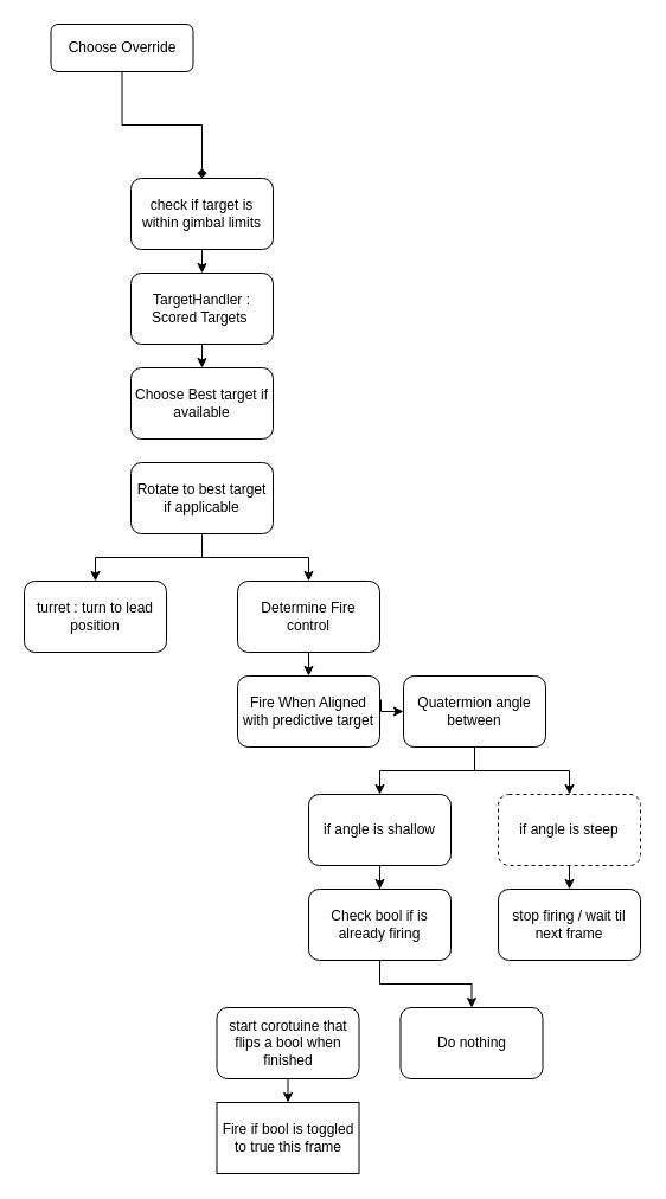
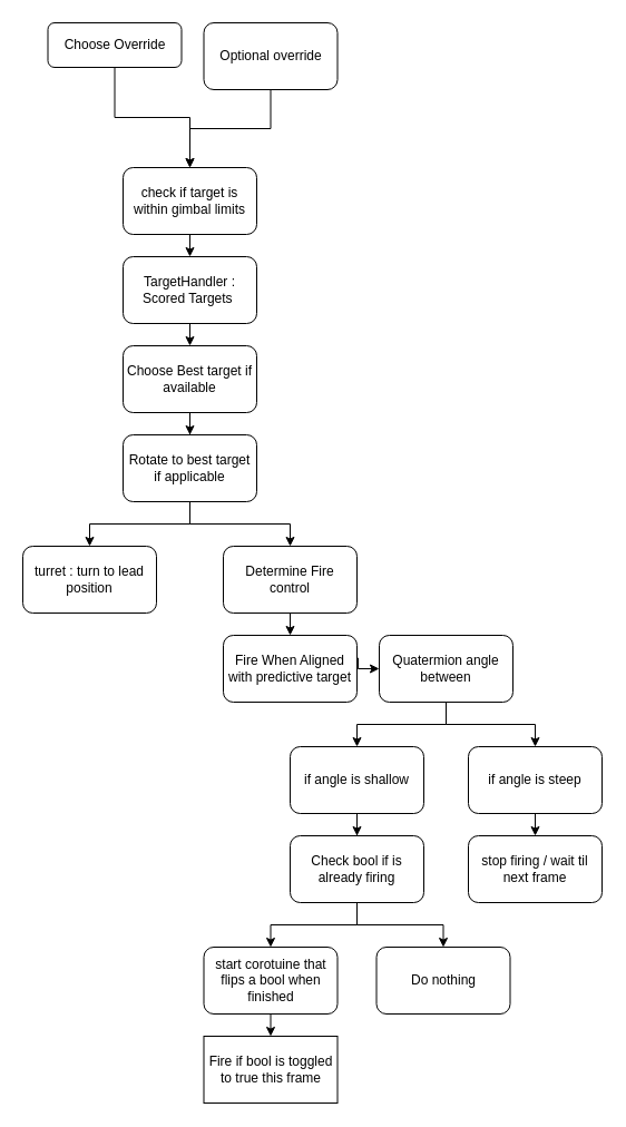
+ <mxCell id="34" value="Optional override" style="rounded=1;whiteSpace=wrap;html=1;" parent="1" vertex="1"><mxGeometry x="182.5" y="20" width="120" height="60" as="geometry" /></mxCell>
- <mxCell id="31" style="edgeStyle=orthogonalEdgeStyle;rounded=0;orthogonalLoop=1;jettySize=auto;html=1;exitX=0.5;exitY=1;exitDx=0;exitDy=0;endArrow=diamond;" parent="1" source="32" target="3" edge="1"><mxGeometry relative="1" as="geometry" /></mxCell>
+ <mxCell id="31" style="edgeStyle=orthogonalEdgeStyle;rounded=0;orthogonalLoop=1;jettySize=auto;html=1;exitX=0.5;exitY=1;exitDx=0;exitDy=0;" parent="1" source="32" target="3" edge="1"><mxGeometry relative="1" as="geometry" /></mxCell>
+ <mxCell id="33" style="edgeStyle=orthogonalEdgeStyle;rounded=0;orthogonalLoop=1;jettySize=auto;html=1;exitX=0.5;exitY=1;exitDx=0;exitDy=0;" parent="1" source="34" target="3" edge="1"><mxGeometry relative="1" as="geometry" /></mxCell>
+ <mxCell id="4" style="edgeStyle=orthogonalEdgeStyle;rounded=0;orthogonalLoop=1;jettySize=auto;html=1;exitX=0.5;exitY=1;exitDx=0;exitDy=0;" parent="1" source="5" target="8" edge="1"><mxGeometry relative="1" as="geometry" /></mxCell>
- <mxCell id="22" value="if angle is steep" style="rounded=1;whiteSpace=wrap;html=1;dashed=1;" parent="1" vertex="1"><mxGeometry x="420" y="670" width="120" height="60" as="geometry" /></mxCell>
+ <mxCell id="22" value="if angle is steep" style="rounded=1;whiteSpace=wrap;html=1;" parent="1" vertex="1"><mxGeometry x="420" y="670" width="120" height="60" as="geometry" /></mxCell>
+ <mxCell id="27" style="edgeStyle=orthogonalEdgeStyle;rounded=0;orthogonalLoop=1;jettySize=auto;html=1;exitX=0.5;exitY=1;exitDx=0;exitDy=0;" parent="1" source="29" target="25" edge="1"><mxGeometry relative="1" as="geometry" /></mxCell>
